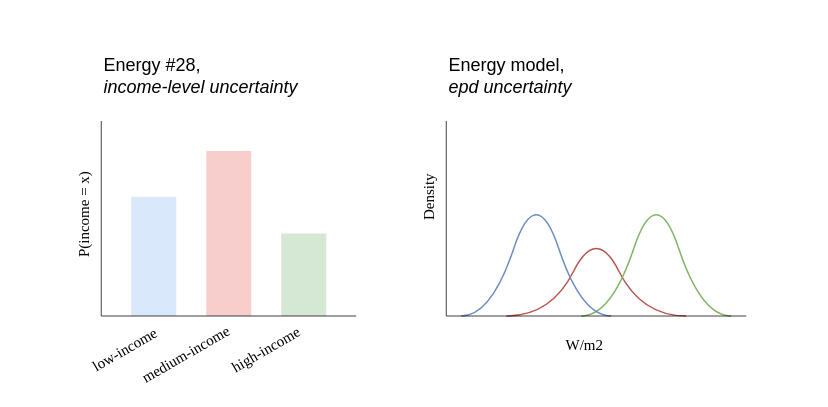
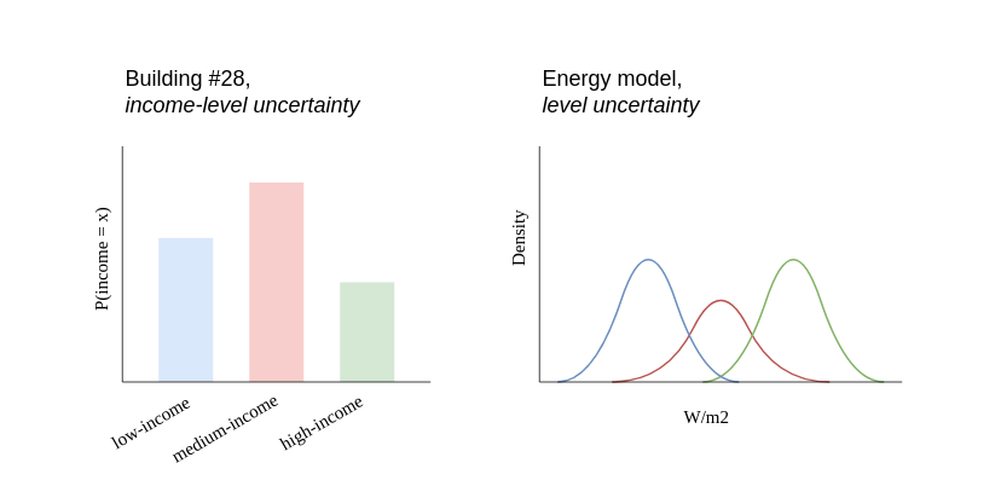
- <mxCell id="10" value="Energy #28, &lt;br&gt;&lt;i&gt;income-level uncertainty&lt;/i&gt;" style="rounded=0;whiteSpace=wrap;html=1;fillColor=none;strokeColor=none;align=left;" vertex="1" parent="1"><mxGeometry x="67" y="20" width="210" height="60" as="geometry" /></mxCell>
+ <mxCell id="10" value="Building #28, &lt;br&gt;&lt;i&gt;income-level uncertainty&lt;/i&gt;" style="rounded=0;whiteSpace=wrap;html=1;fillColor=none;strokeColor=none;align=left;" vertex="1" parent="1"><mxGeometry x="67" y="20" width="210" height="60" as="geometry" /></mxCell>
- <mxCell id="14" value="Energy model,&lt;br&gt;&lt;i&gt;epd uncertainty&lt;/i&gt;" style="rounded=0;whiteSpace=wrap;html=1;fillColor=none;strokeColor=none;align=left;" vertex="1" parent="1"><mxGeometry x="297" y="20" width="233" height="60" as="geometry" /></mxCell>
+ <mxCell id="14" value="Energy model,&lt;br&gt;&lt;i&gt;level uncertainty&lt;/i&gt;" style="rounded=0;whiteSpace=wrap;html=1;fillColor=none;strokeColor=none;align=left;" vertex="1" parent="1"><mxGeometry x="297" y="20" width="233" height="60" as="geometry" /></mxCell>
